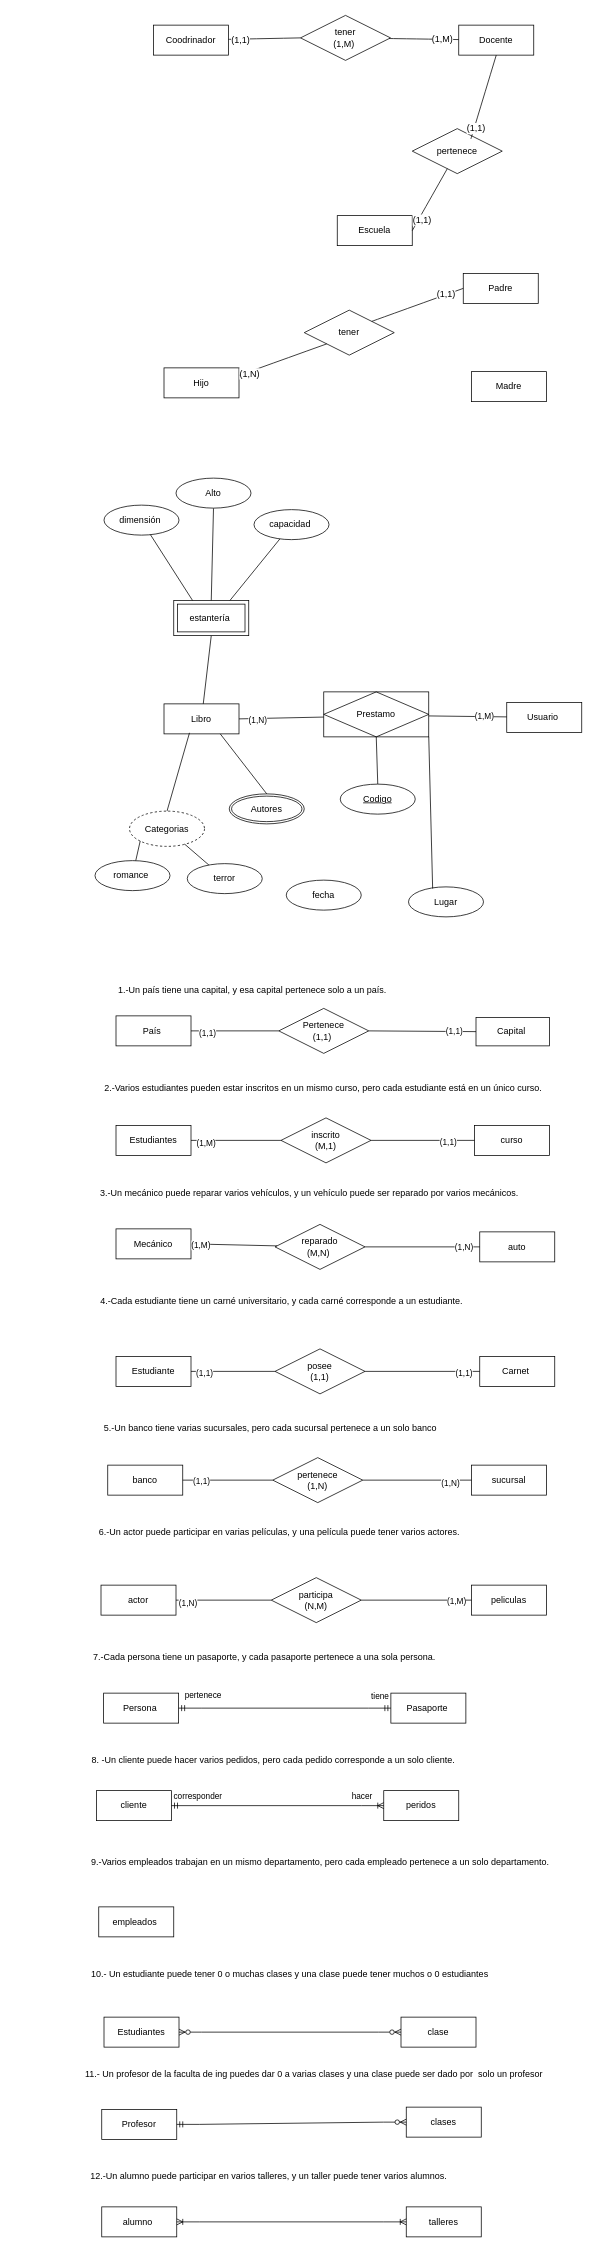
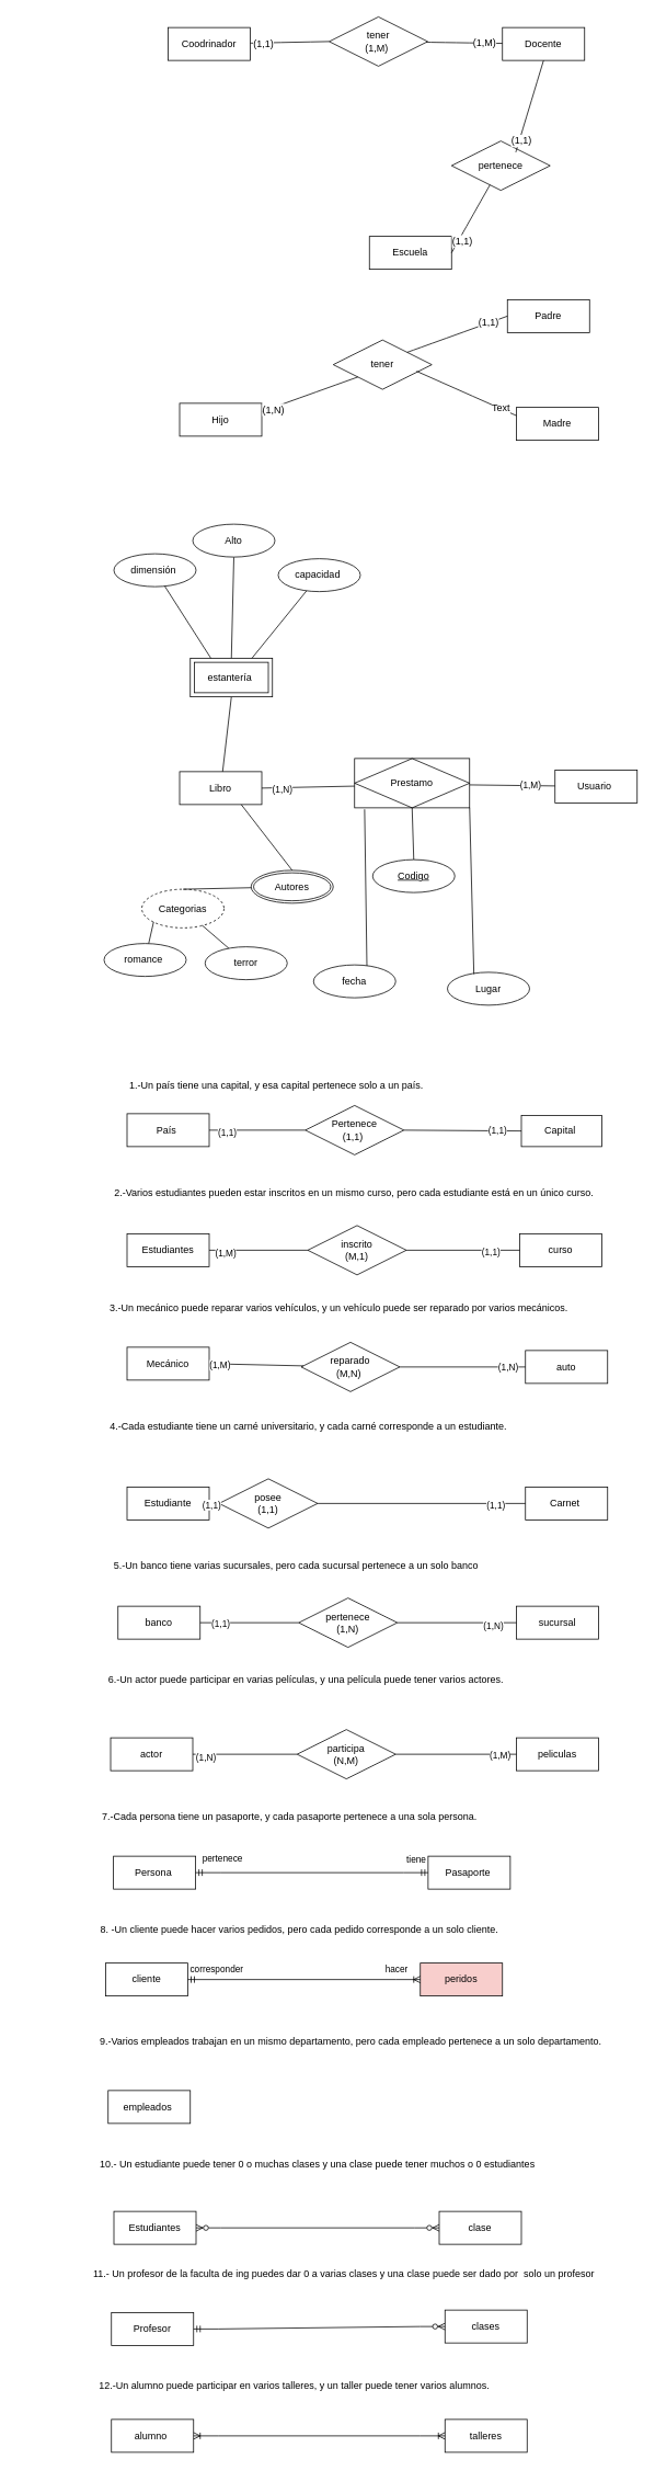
+ <mxCell id="23" value="" style="endArrow=none;html=1;rounded=0;fontSize=12;startSize=8;endSize=8;curved=1;entryX=0;entryY=0.25;entryDx=0;entryDy=0;exitX=0.845;exitY=0.633;exitDx=0;exitDy=0;exitPerimeter=0;" parent="1" source="18" target="15" edge="1"><mxGeometry relative="1" as="geometry"><mxPoint x="521" y="486" as="sourcePoint" /><mxPoint x="658" y="457" as="targetPoint" /></mxGeometry></mxCell>
+ <mxCell id="24" value="Text" style="edgeLabel;html=1;align=center;verticalAlign=middle;resizable=0;points=[];fontSize=12;" parent="23" vertex="1" connectable="0"><mxGeometry x="0.661" y="2" relative="1" as="geometry"><mxPoint y="1" as="offset" /></mxGeometry></mxCell>
- <mxCell id="48" value="" style="endArrow=none;html=1;rounded=0;entryX=0.34;entryY=0.965;entryDx=0;entryDy=0;entryPerimeter=0;exitX=0.5;exitY=0;exitDx=0;exitDy=0;" parent="1" source="46" target="25" edge="1"><mxGeometry relative="1" as="geometry"><mxPoint x="145" y="1032" as="sourcePoint" /><mxPoint x="305" y="1032" as="targetPoint" /></mxGeometry></mxCell>
+ <mxCell id="48" value="" style="endArrow=none;html=1;rounded=0;exitX=0.5;exitY=0;exitDx=0;exitDy=0;" parent="1" source="46" target="45" edge="1"><mxGeometry relative="1" as="geometry"><mxPoint x="145" y="1032" as="sourcePoint" /><mxPoint x="305" y="1032" as="targetPoint" /></mxGeometry></mxCell>
+ <mxCell id="32" value="" style="endArrow=none;html=1;rounded=0;entryX=0.087;entryY=1.03;entryDx=0;entryDy=0;exitX=0.65;exitY=0.075;exitDx=0;exitDy=0;exitPerimeter=0;entryPerimeter=0;" parent="1" source="61" target="35" edge="1"><mxGeometry relative="1" as="geometry"><mxPoint x="444" y="1180" as="sourcePoint" /><mxPoint x="431" y="992" as="targetPoint" /><Array as="points" /></mxGeometry></mxCell>
- <mxCell id="82" value="posee&lt;div&gt;(1,1)&lt;/div&gt;" style="shape=rhombus;perimeter=rhombusPerimeter;whiteSpace=wrap;html=1;align=center;" parent="1" vertex="1"><mxGeometry x="366" y="1798" width="120" height="60" as="geometry" /></mxCell>
+ <mxCell id="82" value="posee&lt;div&gt;(1,1)&lt;/div&gt;" style="shape=rhombus;perimeter=rhombusPerimeter;whiteSpace=wrap;html=1;align=center;" parent="1" vertex="1"><mxGeometry x="266" y="1798" width="120" height="60" as="geometry" /></mxCell>
- <mxCell id="112" value="peridos" style="whiteSpace=wrap;html=1;align=center;" vertex="1" parent="1"><mxGeometry x="511" y="2387" width="100" height="40" as="geometry" /></mxCell>
+ <mxCell id="112" value="peridos" style="whiteSpace=wrap;html=1;align=center;fillColor=#f8cecc;" vertex="1" parent="1"><mxGeometry x="511" y="2387" width="100" height="40" as="geometry" /></mxCell>
